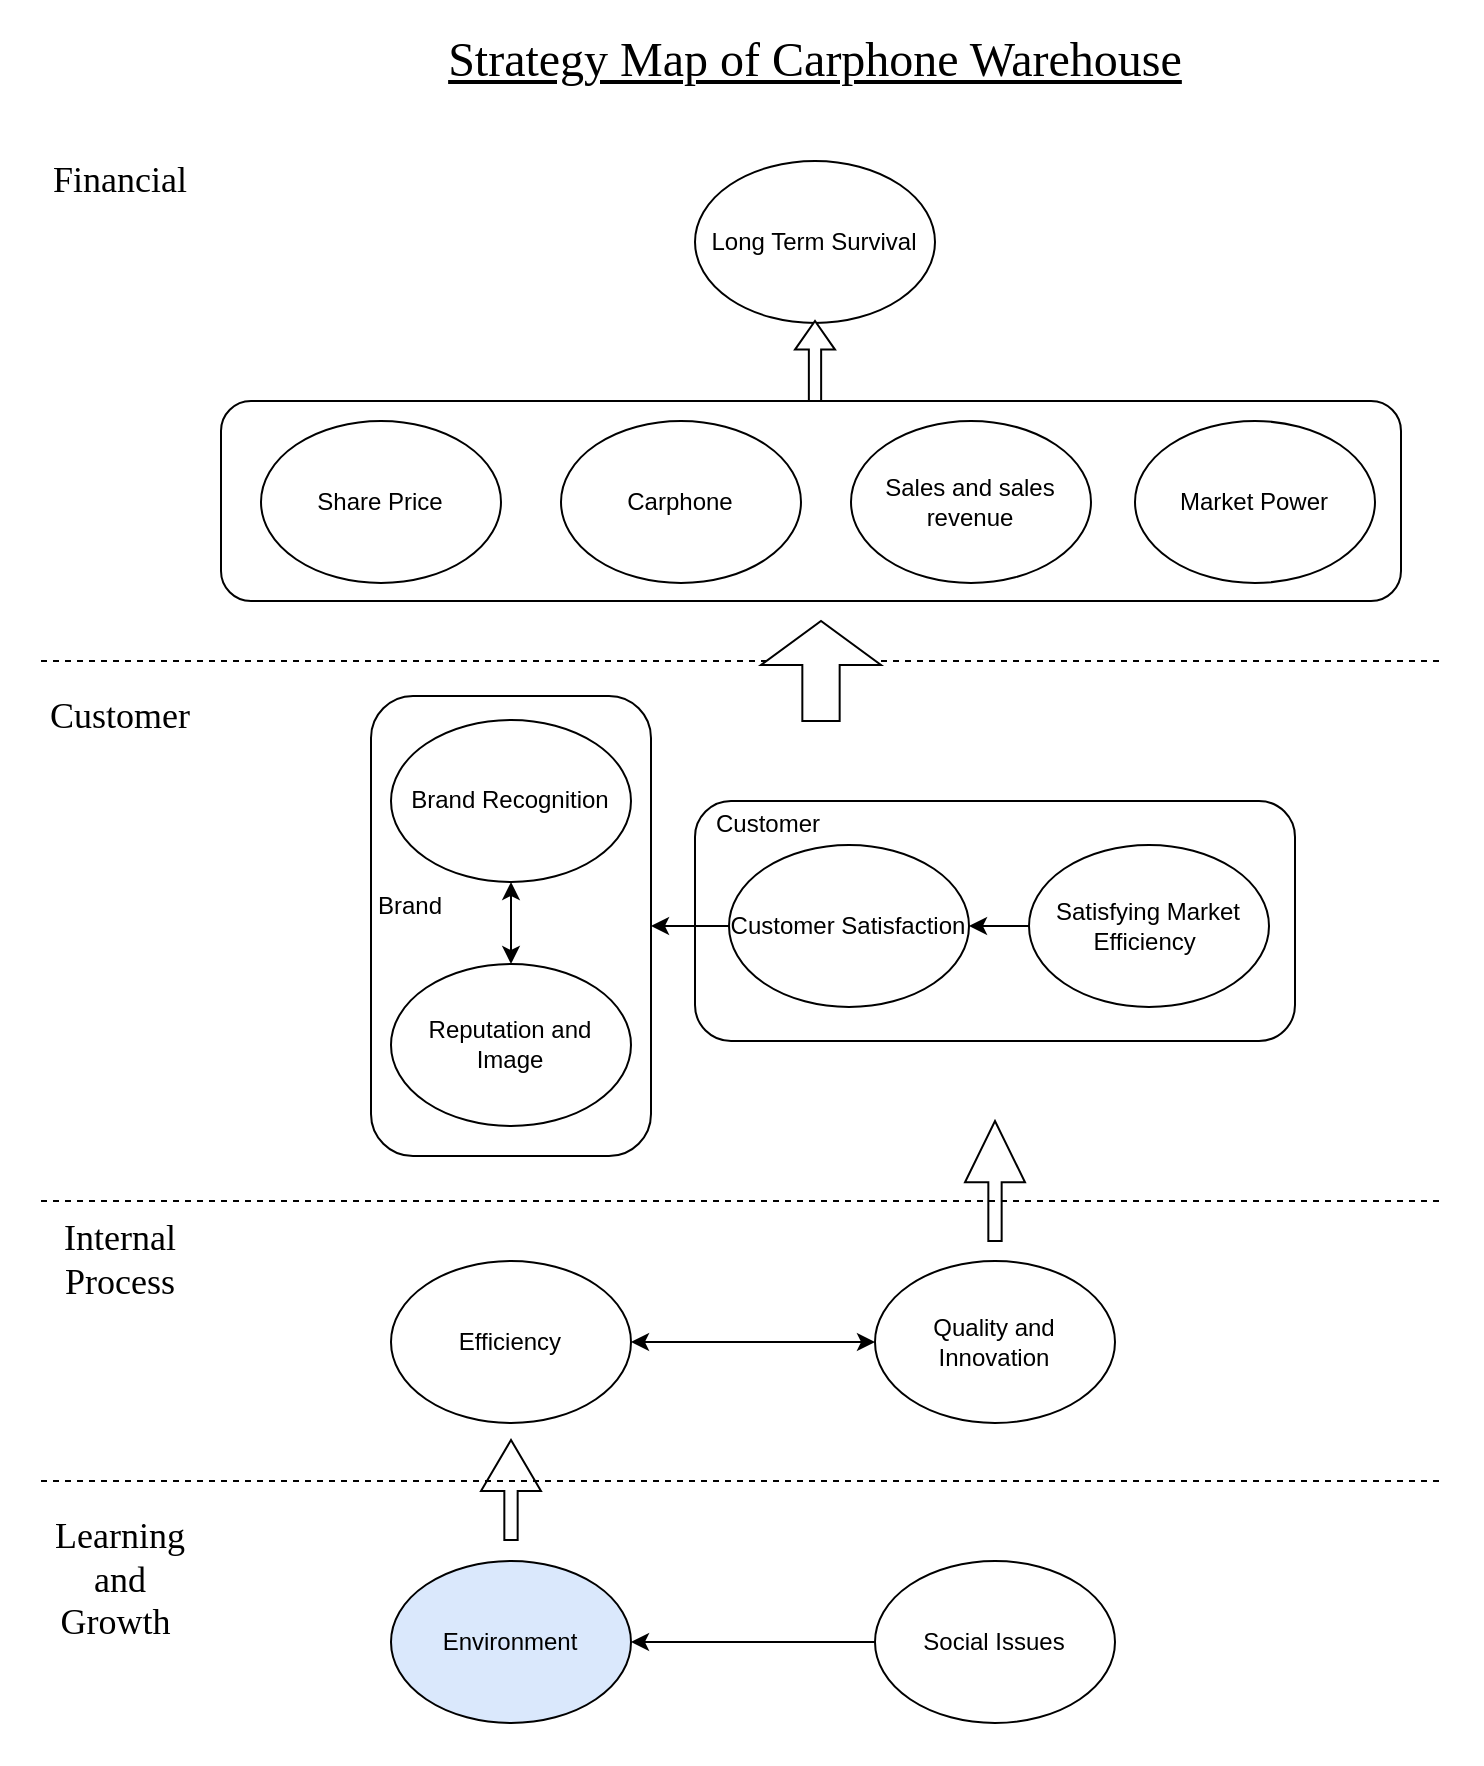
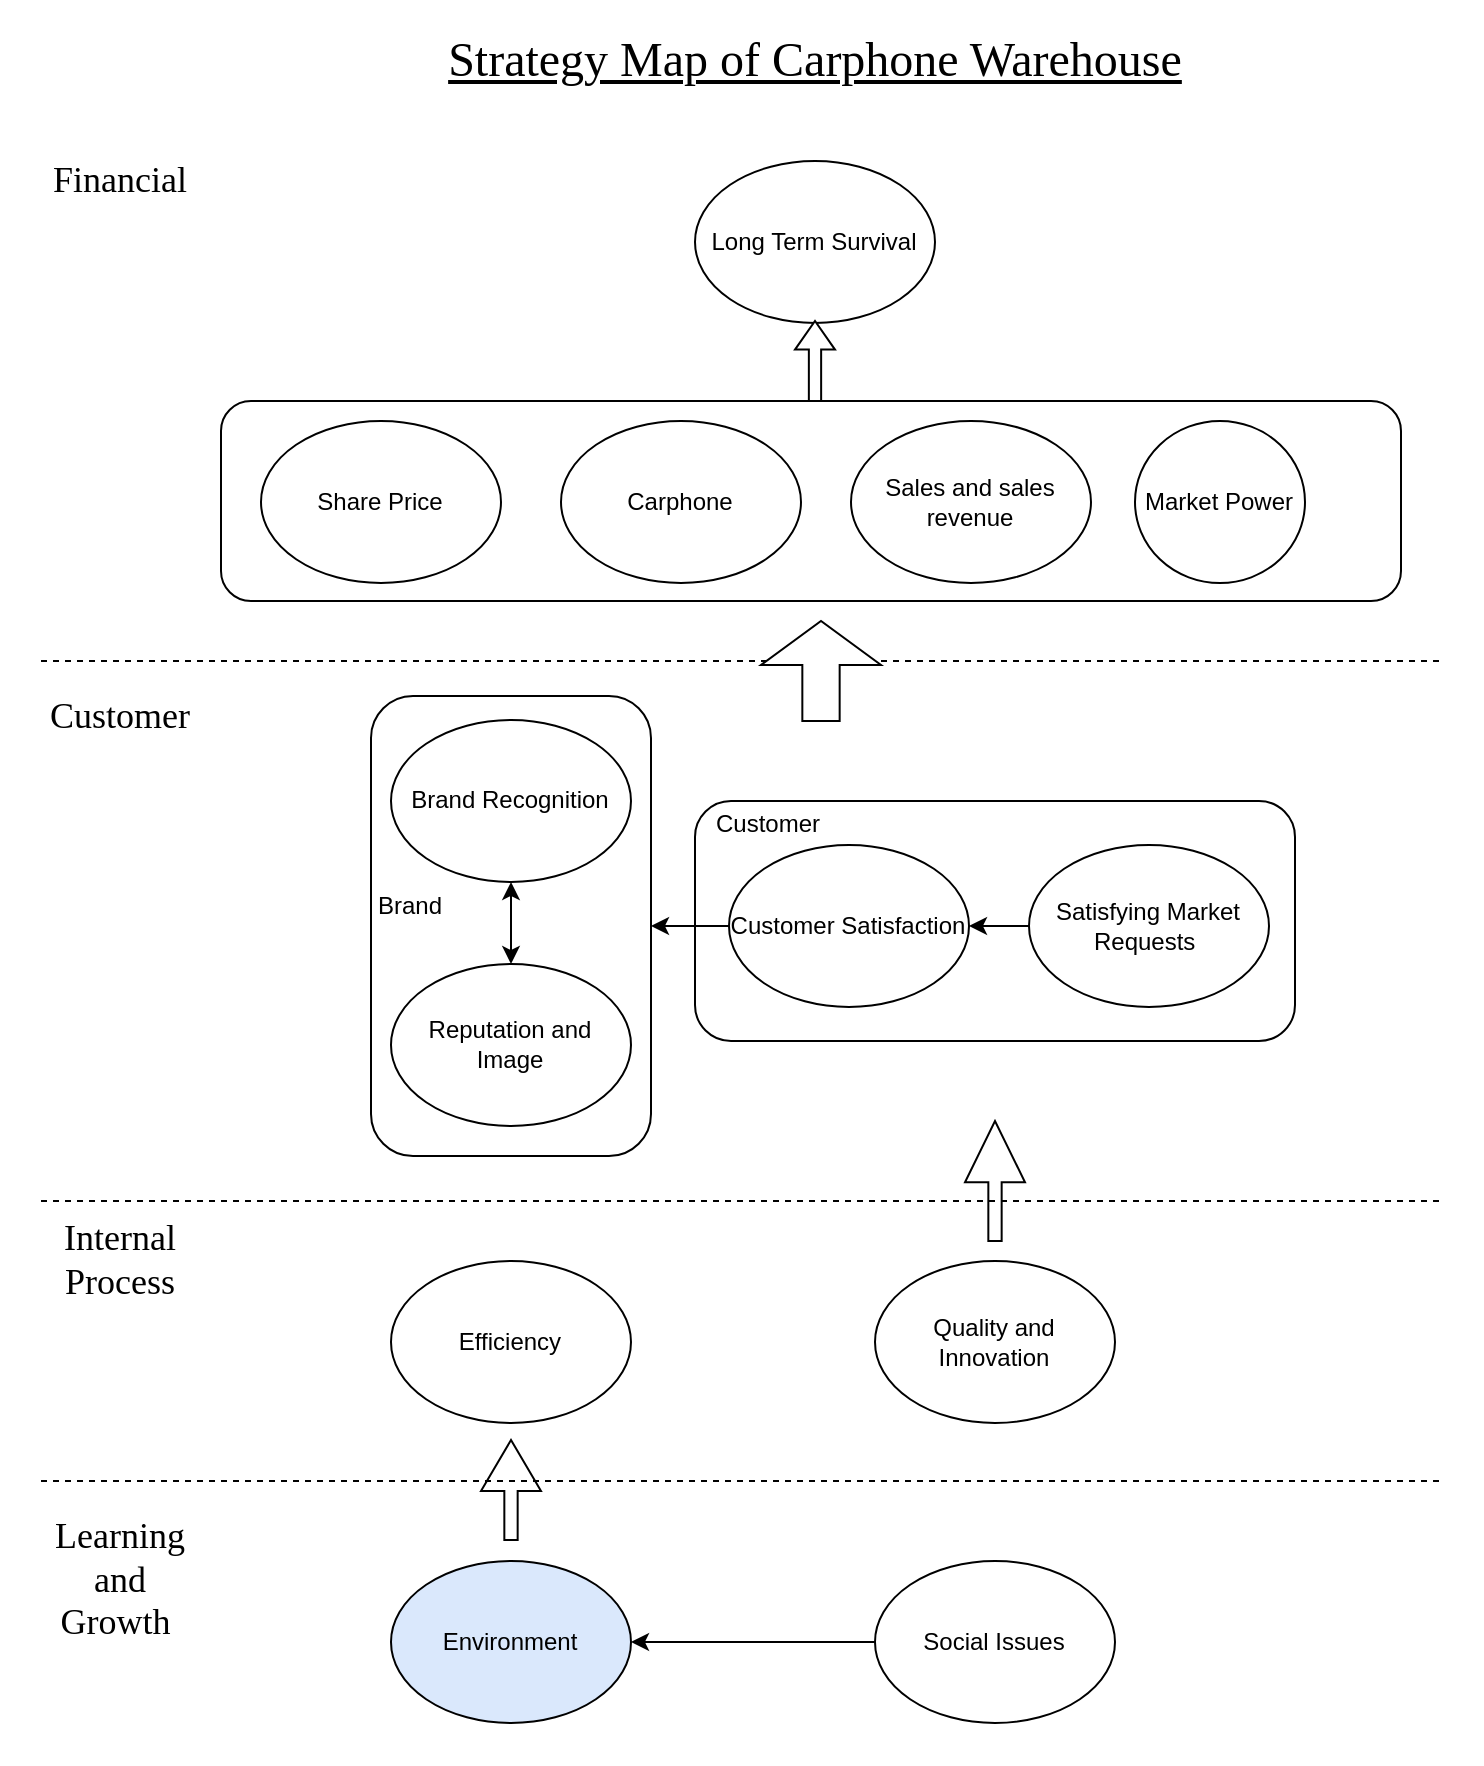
- <mxCell id="25" value="Market Power" style="ellipse;whiteSpace=wrap;html=1;" parent="1" vertex="1"><mxGeometry x="567" y="210" width="120" height="81" as="geometry" /></mxCell>
+ <mxCell id="25" value="Market Power" style="ellipse;whiteSpace=wrap;html=1;" parent="1" vertex="1"><mxGeometry x="567" y="210" width="85" height="81" as="geometry" /></mxCell>
- <mxCell id="13" value="Satisfying Market Efficiency&amp;nbsp;" style="ellipse;whiteSpace=wrap;html=1;" parent="1" vertex="1"><mxGeometry x="514" y="422" width="120" height="81" as="geometry" /></mxCell>
+ <mxCell id="13" value="Satisfying Market Requests&amp;nbsp;" style="ellipse;whiteSpace=wrap;html=1;" parent="1" vertex="1"><mxGeometry x="514" y="422" width="120" height="81" as="geometry" /></mxCell>
- <mxCell id="9" value="" style="endArrow=classic;startArrow=classic;html=1;entryX=0;entryY=0.5;entryDx=0;entryDy=0;exitX=1;exitY=0.5;exitDx=0;exitDy=0;" parent="1" source="8" target="7" edge="1"><mxGeometry width="50" height="50" relative="1" as="geometry"><mxPoint x="367" y="670.5" as="sourcePoint" /><mxPoint x="377" y="200.5" as="targetPoint" /></mxGeometry></mxCell>
